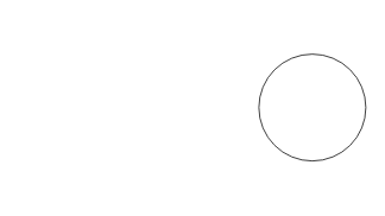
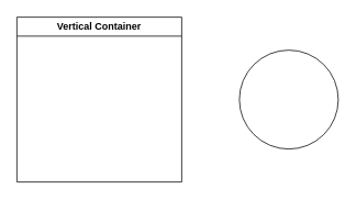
+ <mxCell id="2" value="Vertical Container" style="swimlane;whiteSpace=wrap;html=1;" vertex="1" parent="1"><mxGeometry x="20" y="20" width="200" height="200" as="geometry"><mxRectangle x="40" y="160" width="140" height="30" as="alternateBounds" /></mxGeometry></mxCell>
